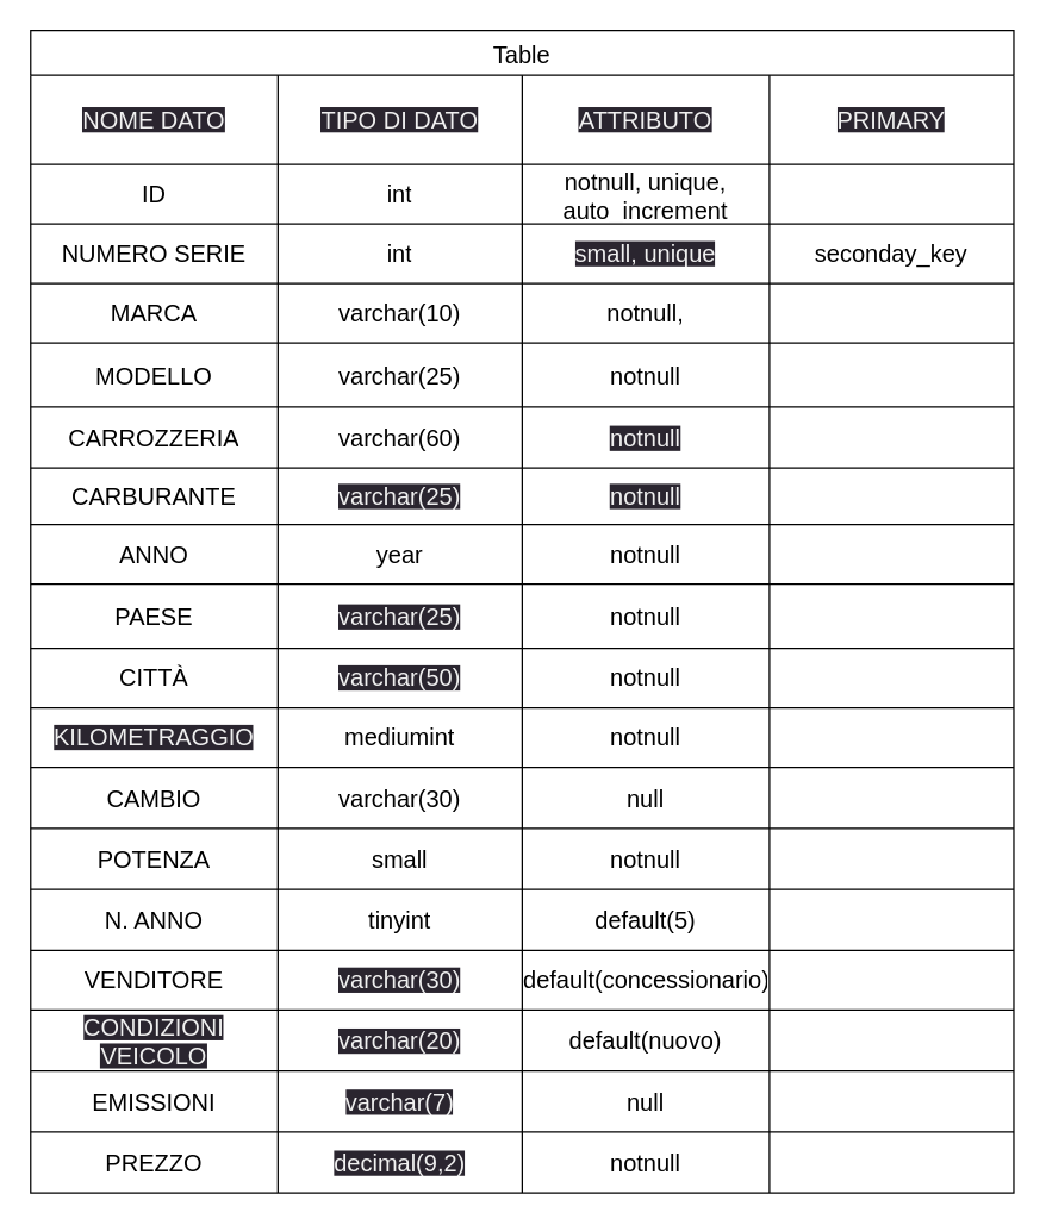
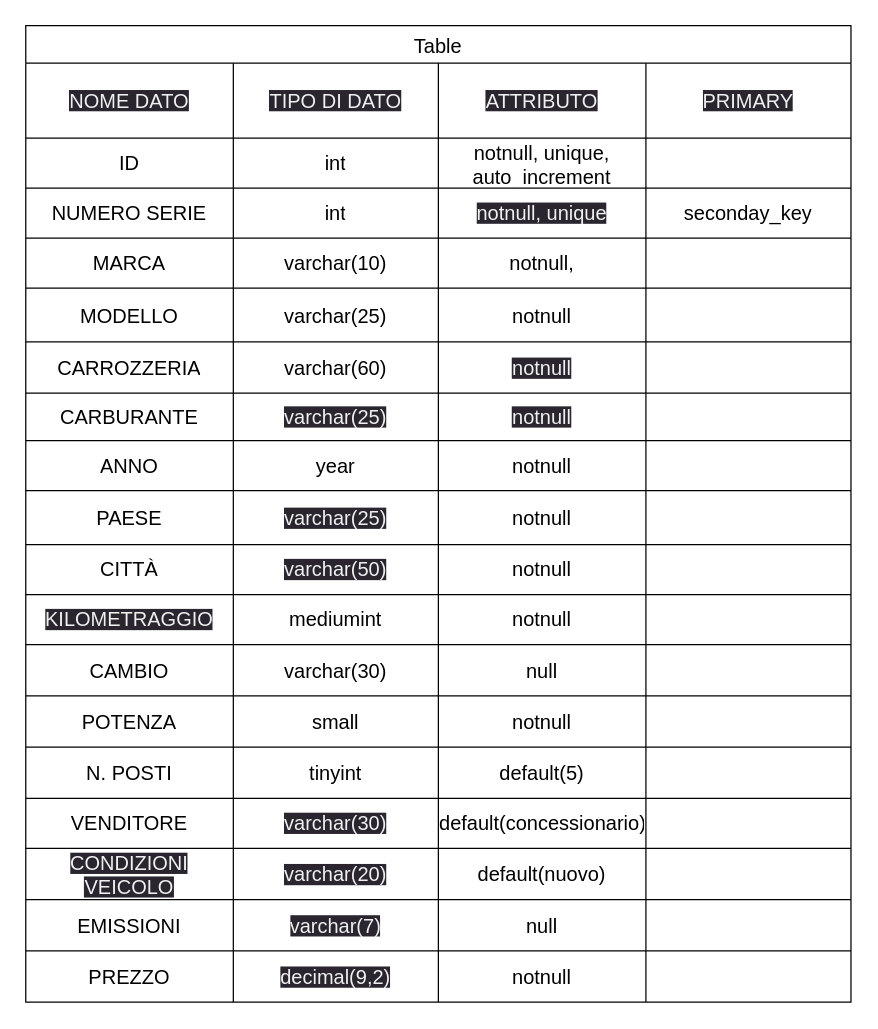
- <mxCell id="16" value="&lt;span style=&quot;color: rgb(240, 240, 240); font-family: Helvetica; font-size: 16px; font-style: normal; font-variant-ligatures: normal; font-variant-caps: normal; font-weight: 400; letter-spacing: normal; orphans: 2; text-align: center; text-indent: 0px; text-transform: none; widows: 2; word-spacing: 0px; -webkit-text-stroke-width: 0px; background-color: rgb(42, 37, 47); text-decoration-thickness: initial; text-decoration-style: initial; text-decoration-color: initial; float: none; display: inline !important;&quot;&gt;small, unique&lt;/span&gt;" style="shape=partialRectangle;html=1;whiteSpace=wrap;connectable=0;strokeColor=inherit;overflow=hidden;fillColor=none;top=0;left=0;bottom=0;right=0;pointerEvents=1;fontSize=16;" vertex="1" parent="13"><mxGeometry x="330" width="166" height="40" as="geometry"><mxRectangle width="166" height="40" as="alternateBounds" /></mxGeometry></mxCell>
+ <mxCell id="16" value="&lt;span style=&quot;color: rgb(240, 240, 240); font-family: Helvetica; font-size: 16px; font-style: normal; font-variant-ligatures: normal; font-variant-caps: normal; font-weight: 400; letter-spacing: normal; orphans: 2; text-align: center; text-indent: 0px; text-transform: none; widows: 2; word-spacing: 0px; -webkit-text-stroke-width: 0px; background-color: rgb(42, 37, 47); text-decoration-thickness: initial; text-decoration-style: initial; text-decoration-color: initial; float: none; display: inline !important;&quot;&gt;notnull, unique&lt;/span&gt;" style="shape=partialRectangle;html=1;whiteSpace=wrap;connectable=0;strokeColor=inherit;overflow=hidden;fillColor=none;top=0;left=0;bottom=0;right=0;pointerEvents=1;fontSize=16;" vertex="1" parent="13"><mxGeometry x="330" width="166" height="40" as="geometry"><mxRectangle width="166" height="40" as="alternateBounds" /></mxGeometry></mxCell>
- <mxCell id="69" value="N. ANNO" style="shape=partialRectangle;html=1;whiteSpace=wrap;connectable=0;strokeColor=inherit;overflow=hidden;fillColor=none;top=0;left=0;bottom=0;right=0;pointerEvents=1;fontSize=16;" vertex="1" parent="68"><mxGeometry width="166" height="41" as="geometry"><mxRectangle width="166" height="41" as="alternateBounds" /></mxGeometry></mxCell>
+ <mxCell id="69" value="N. POSTI" style="shape=partialRectangle;html=1;whiteSpace=wrap;connectable=0;strokeColor=inherit;overflow=hidden;fillColor=none;top=0;left=0;bottom=0;right=0;pointerEvents=1;fontSize=16;" vertex="1" parent="68"><mxGeometry width="166" height="41" as="geometry"><mxRectangle width="166" height="41" as="alternateBounds" /></mxGeometry></mxCell>
